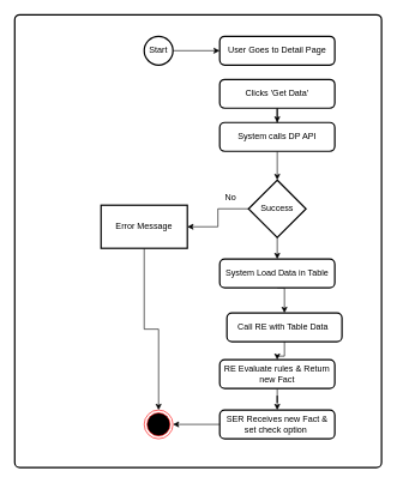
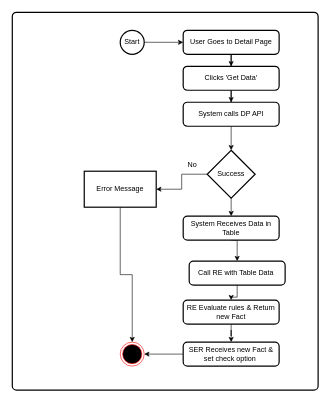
+ <mxCell id="5" value="" style="edgeStyle=orthogonalEdgeStyle;rounded=0;orthogonalLoop=1;jettySize=auto;html=1;" edge="1" parent="1" source="6" target="8"><mxGeometry relative="1" as="geometry" /></mxCell>
- <mxCell id="10" value="System Load Data in Table" style="rounded=1;whiteSpace=wrap;html=1;absoluteArcSize=1;arcSize=14;strokeWidth=2;" vertex="1" parent="1"><mxGeometry x="305" y="360" width="160" height="40" as="geometry" /></mxCell>
+ <mxCell id="10" value="System Receives Data in Table" style="rounded=1;whiteSpace=wrap;html=1;absoluteArcSize=1;arcSize=14;strokeWidth=2;" vertex="1" parent="1"><mxGeometry x="305" y="360" width="160" height="40" as="geometry" /></mxCell>
